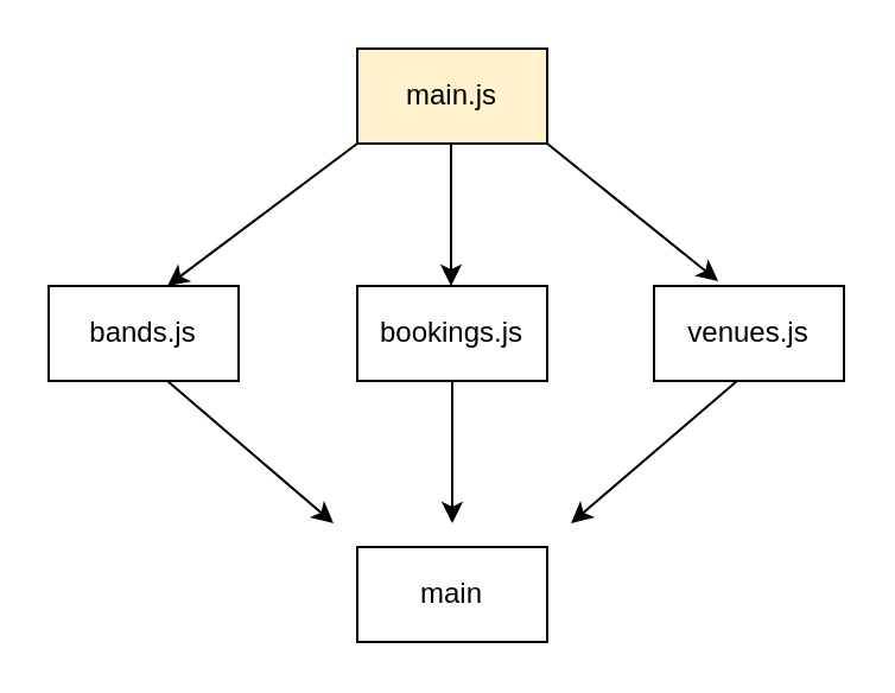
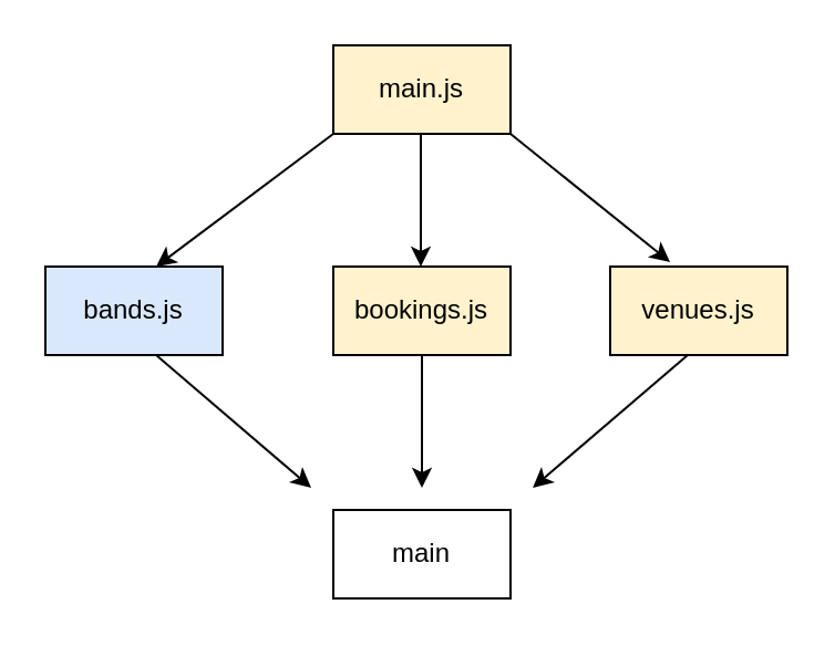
- <mxCell id="3" value="bands.js&lt;br&gt;" style="whiteSpace=wrap;html=1;" parent="1" vertex="1"><mxGeometry x="20" y="120" width="80" height="40" as="geometry" /></mxCell>
+ <mxCell id="3" value="bands.js&lt;br&gt;" style="whiteSpace=wrap;html=1;fillColor=#dae8fc;" parent="1" vertex="1"><mxGeometry x="20" y="120" width="80" height="40" as="geometry" /></mxCell>
- <mxCell id="5" value="bookings.js" style="whiteSpace=wrap;html=1;" parent="1" vertex="1"><mxGeometry x="150" y="120" width="80" height="40" as="geometry" /></mxCell>
+ <mxCell id="5" value="bookings.js" style="whiteSpace=wrap;html=1;fillColor=#fff2cc;" parent="1" vertex="1"><mxGeometry x="150" y="120" width="80" height="40" as="geometry" /></mxCell>
- <mxCell id="4" value="venues.js&lt;br&gt;" style="whiteSpace=wrap;html=1;" parent="1" vertex="1"><mxGeometry x="275" y="120" width="80" height="40" as="geometry" /></mxCell>
+ <mxCell id="4" value="venues.js&lt;br&gt;" style="whiteSpace=wrap;html=1;fillColor=#fff2cc;" parent="1" vertex="1"><mxGeometry x="275" y="120" width="80" height="40" as="geometry" /></mxCell>
